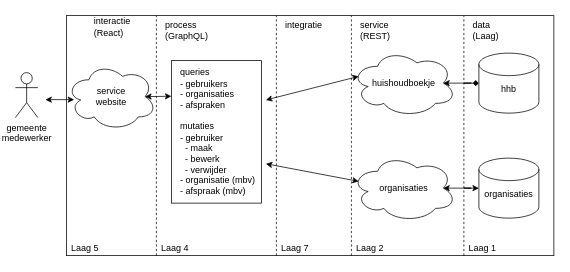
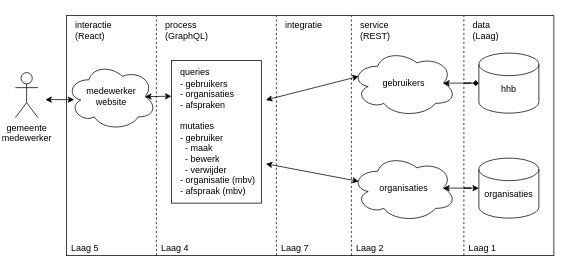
- <mxCell id="27" value="interactie&lt;br&gt;(React)" style="text;html=1;strokeColor=none;fillColor=none;align=left;verticalAlign=middle;whiteSpace=wrap;rounded=0;" vertex="1" parent="1"><mxGeometry x="123" y="25" width="40" height="20" as="geometry" /></mxCell>
+ <mxCell id="27" value="interactie&lt;br&gt;(React)" style="text;html=1;strokeColor=none;fillColor=none;align=left;verticalAlign=middle;whiteSpace=wrap;rounded=0;" vertex="1" parent="1"><mxGeometry x="98" y="30" width="40" height="20" as="geometry" /></mxCell>
- <mxCell id="16" value="huishoudboekje" style="ellipse;shape=cloud;whiteSpace=wrap;html=1;" vertex="1" parent="1"><mxGeometry x="468" y="65" width="140" height="90" as="geometry" /></mxCell>
+ <mxCell id="16" value="gebruikers" style="ellipse;shape=cloud;whiteSpace=wrap;html=1;" vertex="1" parent="1"><mxGeometry x="468" y="65" width="140" height="90" as="geometry" /></mxCell>
- <mxCell id="28" value="service&lt;br&gt;website" style="ellipse;shape=cloud;whiteSpace=wrap;html=1;" vertex="1" parent="1"><mxGeometry x="88" y="83" width="120" height="90" as="geometry" /></mxCell>
+ <mxCell id="28" value="medewerker&lt;br&gt;website" style="ellipse;shape=cloud;whiteSpace=wrap;html=1;" vertex="1" parent="1"><mxGeometry x="88" y="83" width="120" height="90" as="geometry" /></mxCell>
